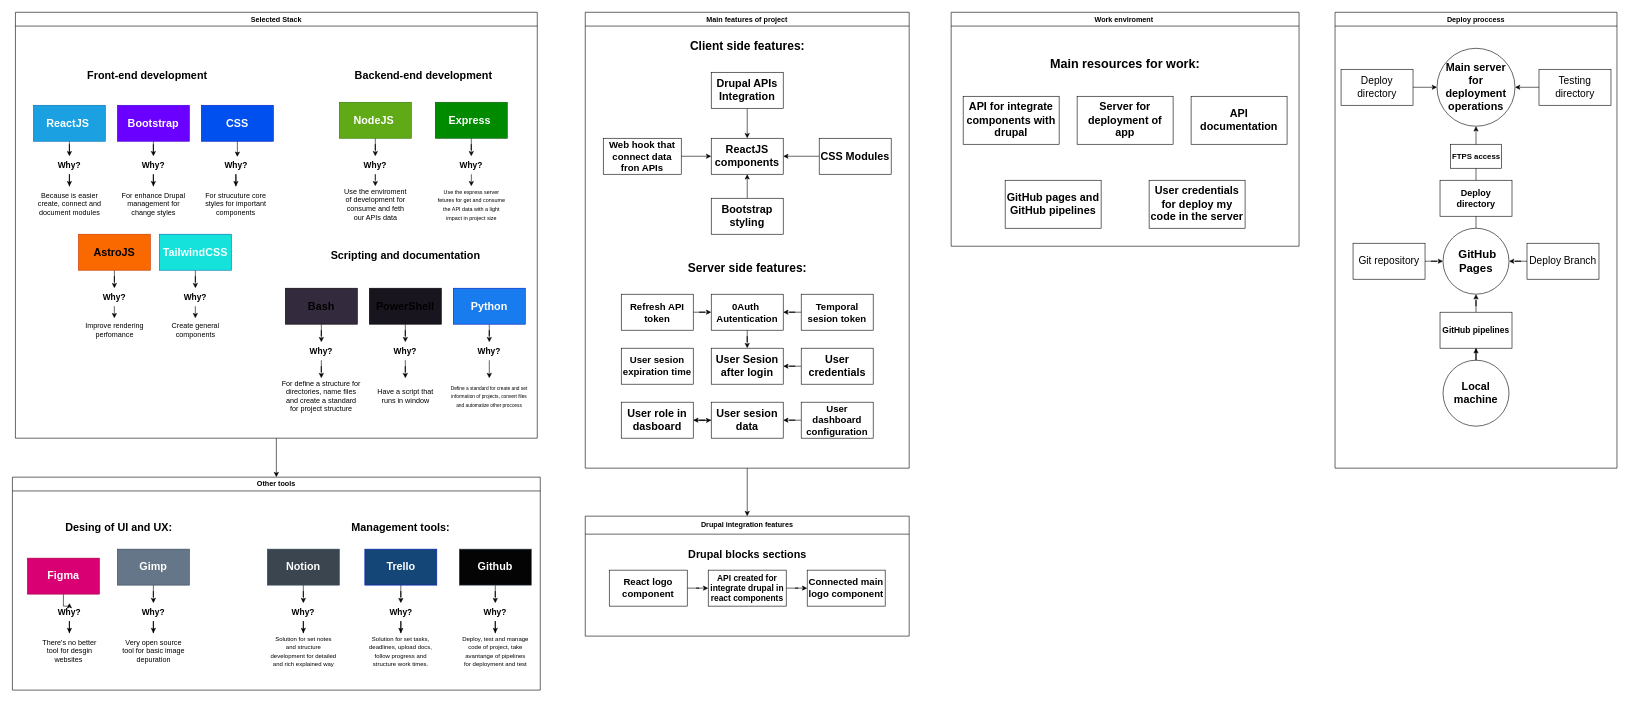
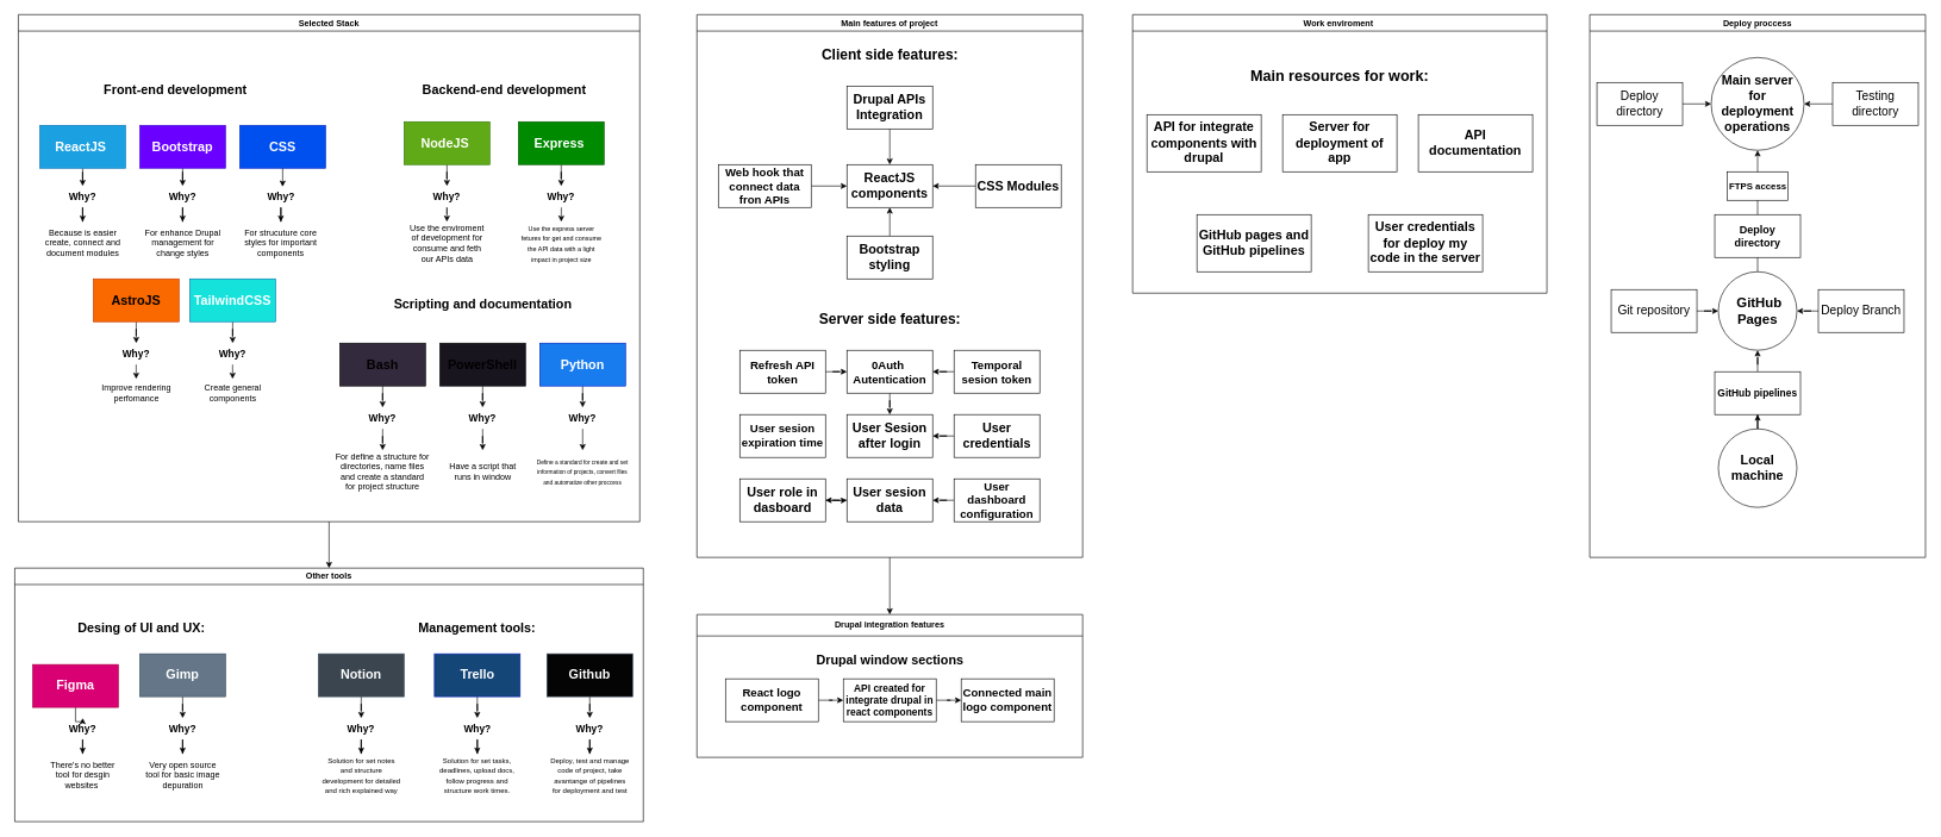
- <mxCell id="117" value="&lt;b&gt;&lt;font style=&quot;font-size: 18px;&quot;&gt;Drupal blocks sections&lt;/font&gt;&lt;/b&gt;" style="text;html=1;align=center;verticalAlign=middle;whiteSpace=wrap;rounded=0;" vertex="1" parent="111"><mxGeometry x="137.5" y="40" width="265" height="50" as="geometry" /></mxCell>
+ <mxCell id="117" value="&lt;b&gt;&lt;font style=&quot;font-size: 18px;&quot;&gt;Drupal window sections&lt;/font&gt;&lt;/b&gt;" style="text;html=1;align=center;verticalAlign=middle;whiteSpace=wrap;rounded=0;" vertex="1" parent="111"><mxGeometry x="137.5" y="40" width="265" height="50" as="geometry" /></mxCell>
